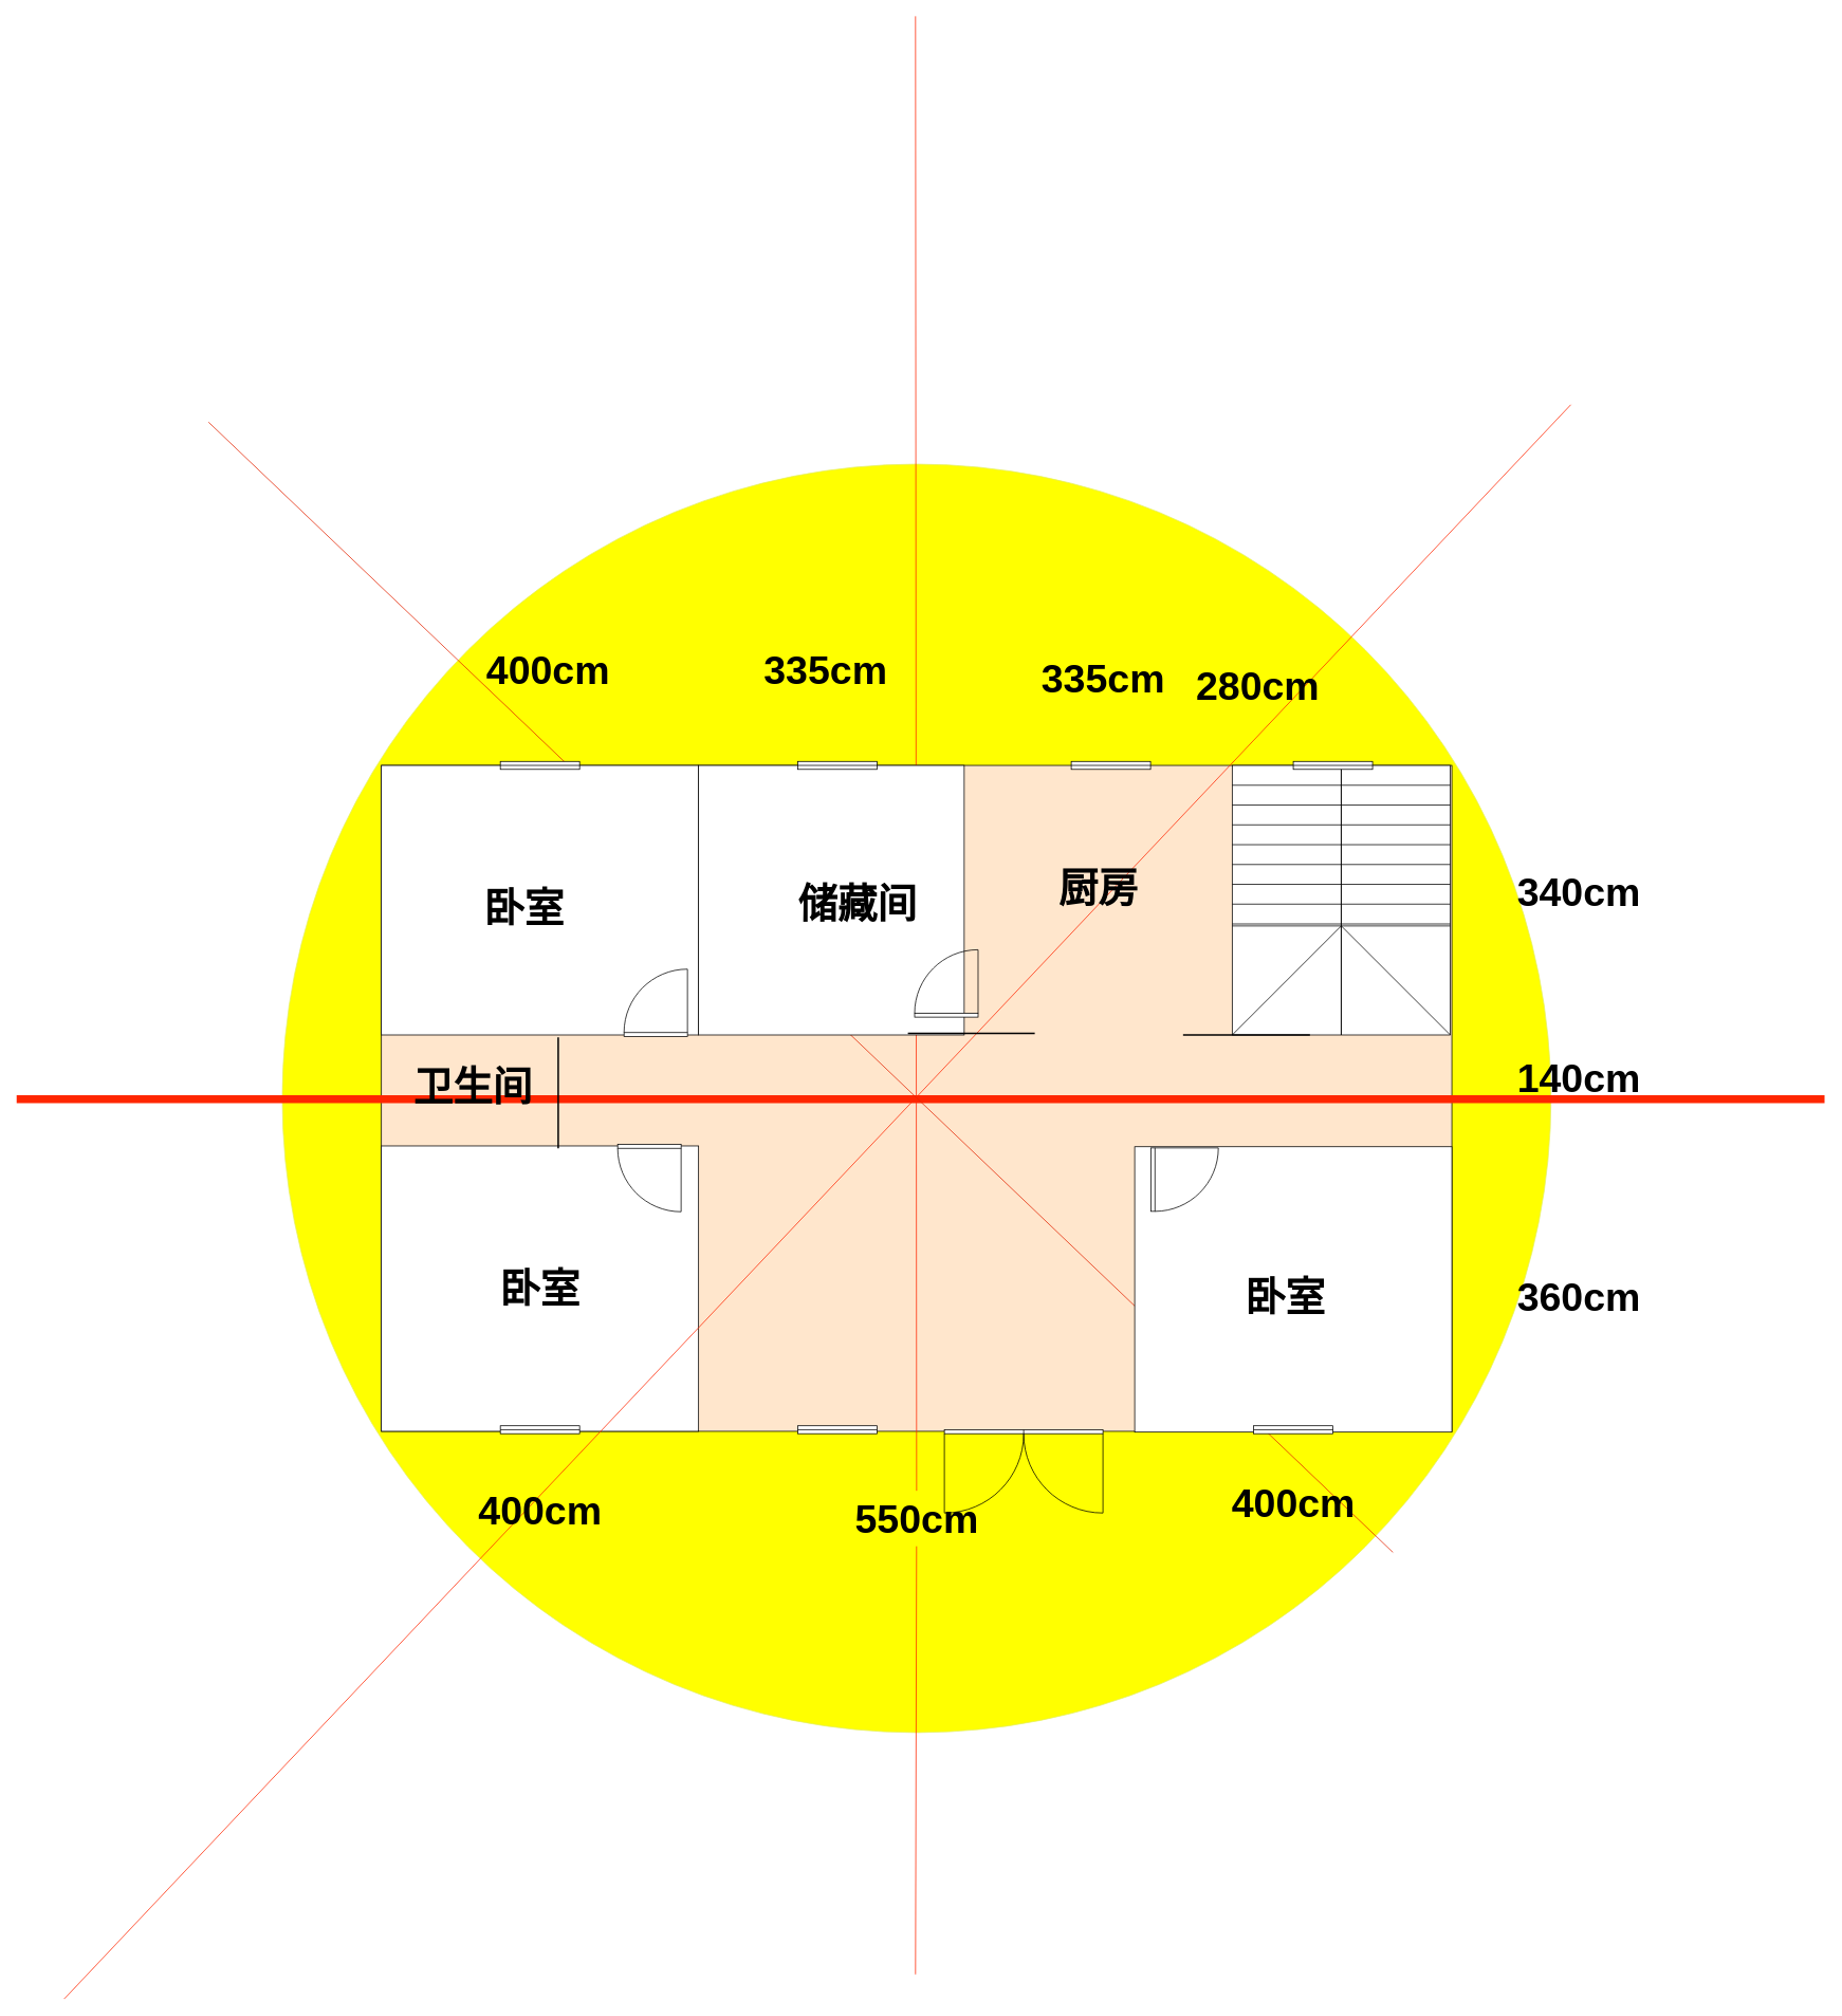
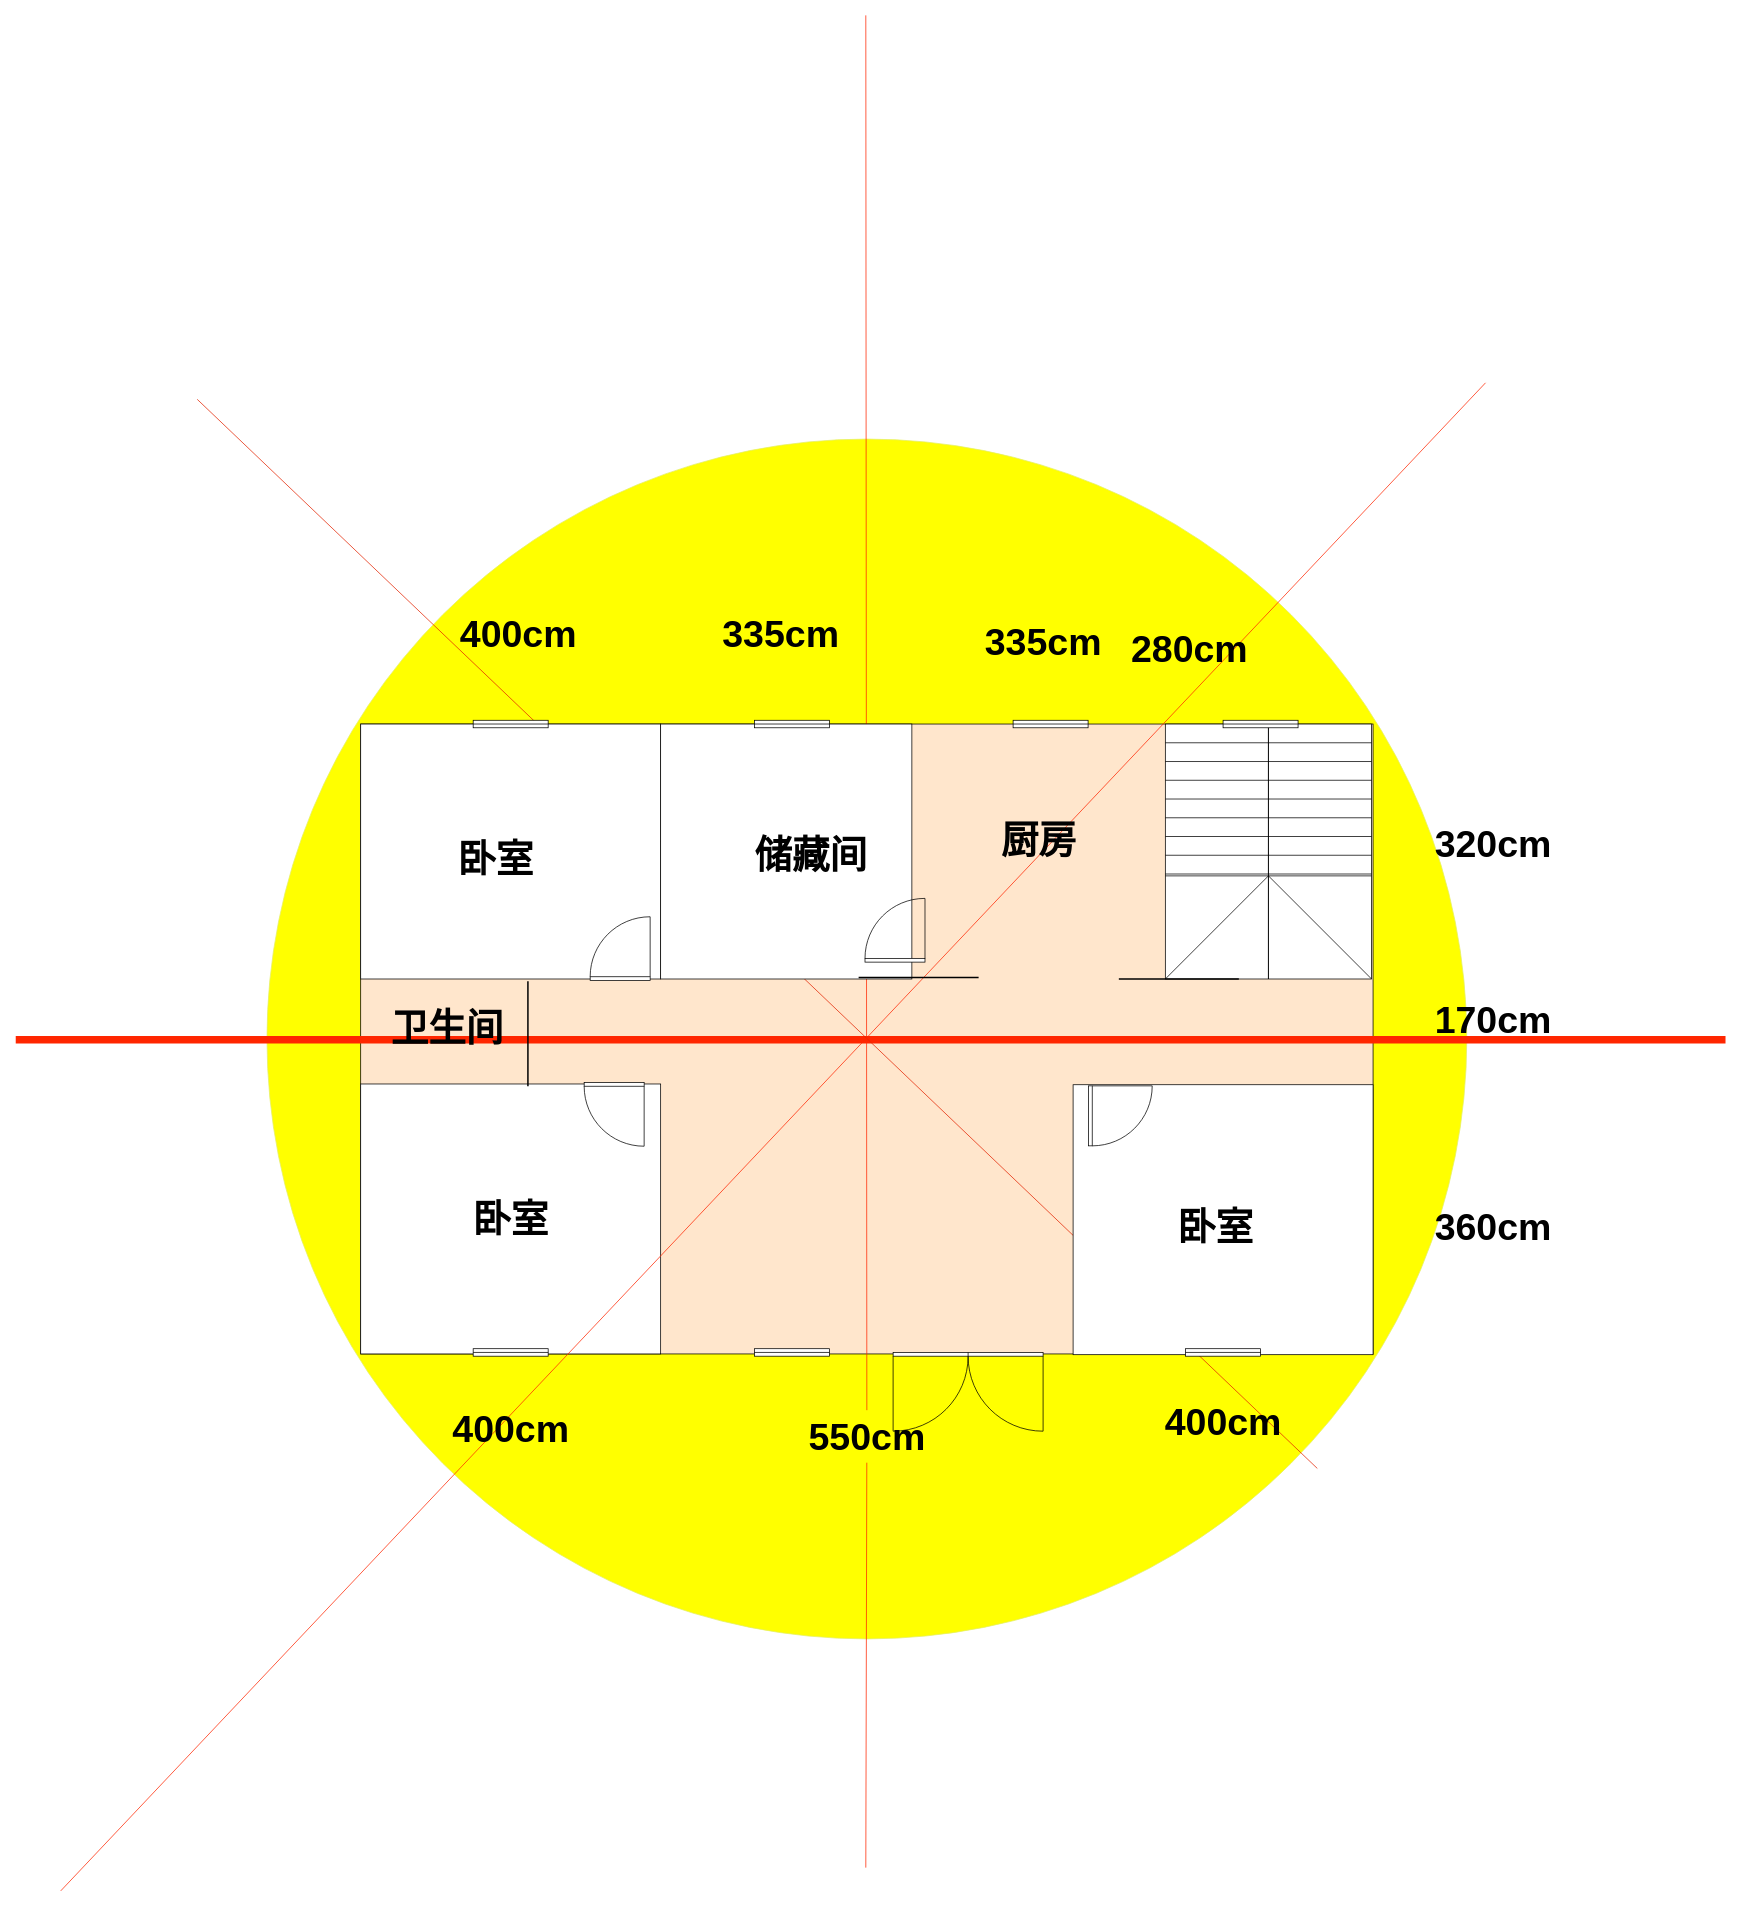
- <mxCell id="28" value="&lt;div&gt;&lt;span style=&quot;font-size: 50px;&quot;&gt;&lt;b&gt;340cm&lt;/b&gt;&lt;/span&gt;&lt;/div&gt;" style="text;html=1;align=center;verticalAlign=middle;resizable=0;points=[];autosize=1;strokeColor=none;fillColor=none;" parent="1" vertex="1"><mxGeometry x="1900" y="1090" width="180" height="70" as="geometry" /></mxCell>
+ <mxCell id="28" value="&lt;div&gt;&lt;span style=&quot;font-size: 50px;&quot;&gt;&lt;b&gt;320cm&lt;/b&gt;&lt;/span&gt;&lt;/div&gt;" style="text;html=1;align=center;verticalAlign=middle;resizable=0;points=[];autosize=1;strokeColor=none;fillColor=none;" parent="1" vertex="1"><mxGeometry x="1900" y="1090" width="180" height="70" as="geometry" /></mxCell>
- <mxCell id="29" value="&lt;div&gt;&lt;span style=&quot;font-size: 50px;&quot;&gt;&lt;b&gt;140cm&lt;/b&gt;&lt;/span&gt;&lt;/div&gt;" style="text;html=1;align=center;verticalAlign=middle;resizable=0;points=[];autosize=1;strokeColor=none;fillColor=none;" parent="1" vertex="1"><mxGeometry x="1900" y="1325" width="180" height="70" as="geometry" /></mxCell>
+ <mxCell id="29" value="&lt;div&gt;&lt;span style=&quot;font-size: 50px;&quot;&gt;&lt;b&gt;170cm&lt;/b&gt;&lt;/span&gt;&lt;/div&gt;" style="text;html=1;align=center;verticalAlign=middle;resizable=0;points=[];autosize=1;strokeColor=none;fillColor=none;" parent="1" vertex="1"><mxGeometry x="1900" y="1325" width="180" height="70" as="geometry" /></mxCell>
